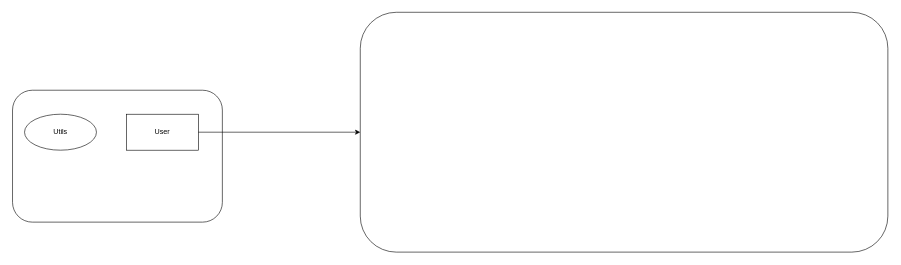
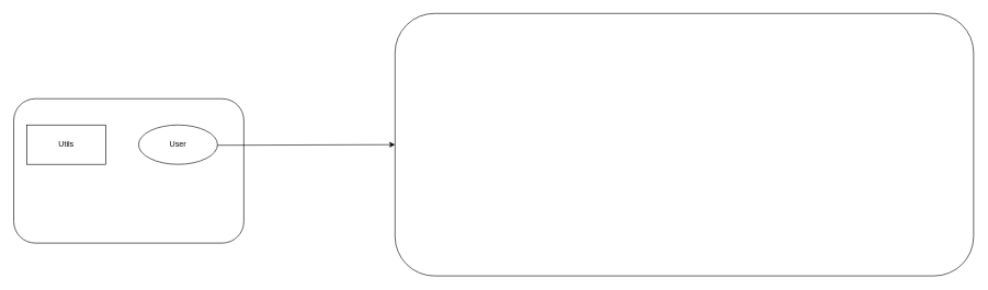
- <mxCell id="3" value="Utils" style="ellipse;whiteSpace=wrap;html=1;" vertex="1" parent="1"><mxGeometry x="40" y="190" width="120" height="60" as="geometry" /></mxCell>
+ <mxCell id="3" value="Utils" style="rounded=0;whiteSpace=wrap;html=1;" vertex="1" parent="1"><mxGeometry x="40" y="190" width="120" height="60" as="geometry" /></mxCell>
- <mxCell id="4" value="User" style="rounded=0;whiteSpace=wrap;html=1;" vertex="1" parent="1"><mxGeometry x="210" y="190" width="120" height="60" as="geometry" /></mxCell>
+ <mxCell id="4" value="User" style="ellipse;whiteSpace=wrap;html=1;" vertex="1" parent="1"><mxGeometry x="210" y="190" width="120" height="60" as="geometry" /></mxCell>
